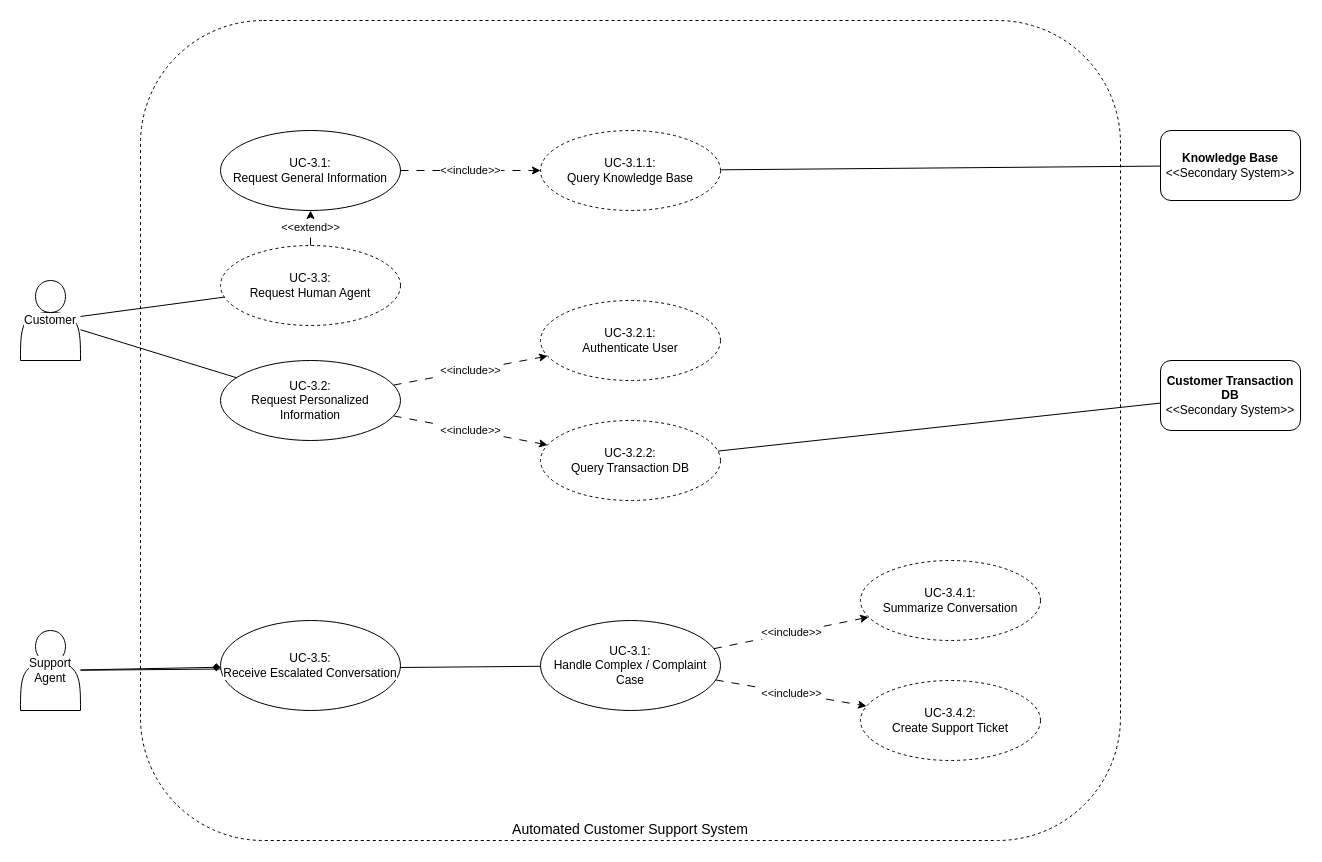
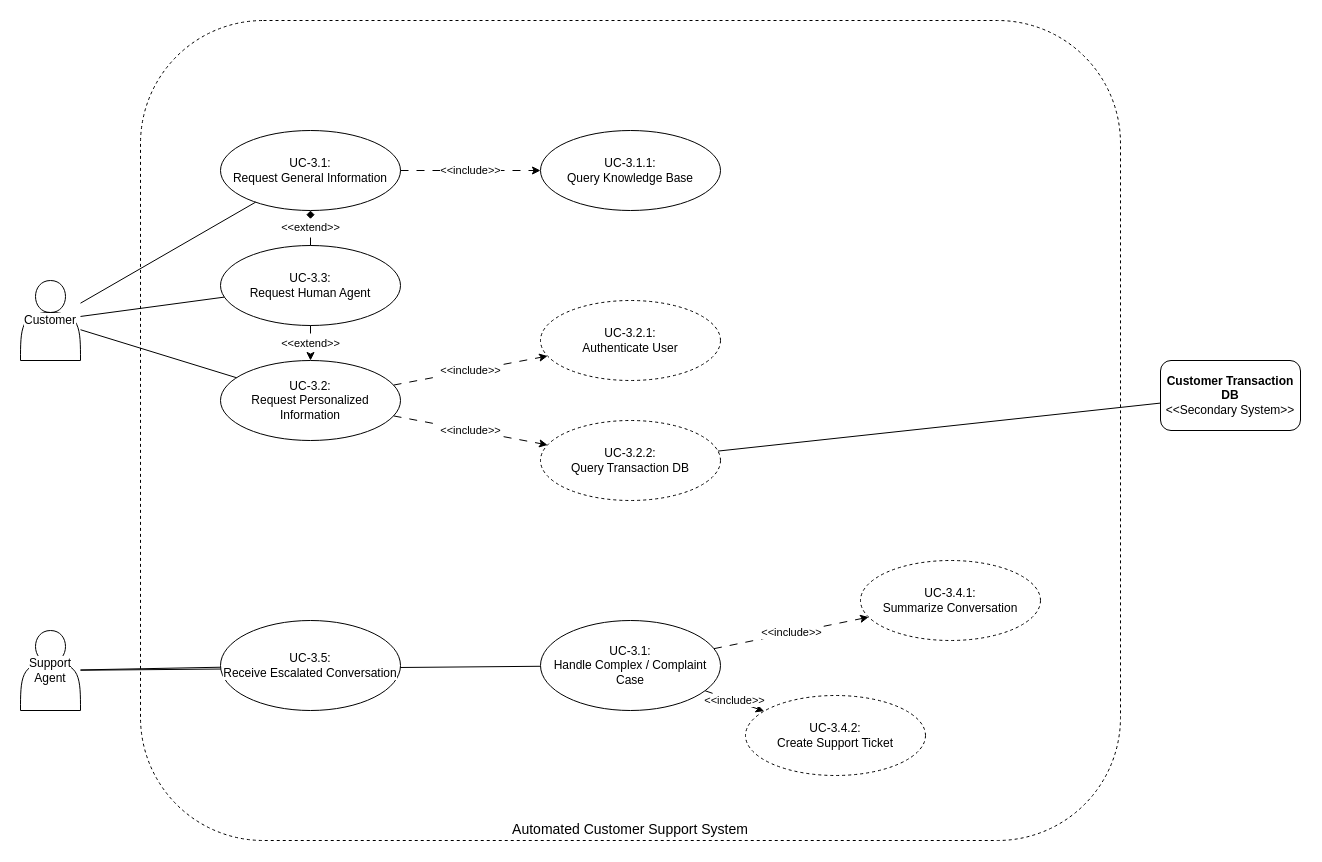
- <mxCell id="8" value="&lt;b&gt;Knowledge Base&lt;/b&gt;&lt;br&gt;&amp;lt;&amp;lt;Secondary System&amp;gt;&amp;gt;" style="rounded=1;whiteSpace=wrap;html=1;align=center;" vertex="1" parent="1"><mxGeometry x="1160" y="130" width="140" height="70" as="geometry" /></mxCell>
- <mxCell id="24" value="" style="endArrow=none;html=1;rounded=0;" edge="1" parent="1" source="14" target="8"><mxGeometry width="50" height="50" relative="1" as="geometry"><mxPoint x="720" y="170" as="sourcePoint" /><mxPoint x="1160" y="165" as="targetPoint" /></mxGeometry></mxCell>
- <mxCell id="14" value="UC-3.1.1:&lt;br&gt;Query Knowledge Base" style="ellipse;whiteSpace=wrap;html=1;align=center;dashed=1;" vertex="1" parent="1"><mxGeometry x="540" y="130" width="180" height="80" as="geometry" /></mxCell>
+ <mxCell id="14" value="UC-3.1.1:&lt;br&gt;Query Knowledge Base" style="ellipse;whiteSpace=wrap;html=1;align=center;dashed=0;" vertex="1" parent="1"><mxGeometry x="540" y="130" width="180" height="80" as="geometry" /></mxCell>
- <mxCell id="31" value="&amp;lt;&amp;lt;extend&amp;gt;&amp;gt;" style="endArrow=classic;html=1;rounded=0;dashed=1;dashPattern=8 8;" edge="1" parent="1" source="12" target="10"><mxGeometry width="50" height="50" relative="1" as="geometry"><mxPoint x="310" y="245" as="sourcePoint" /><mxPoint x="310" y="210" as="targetPoint" /></mxGeometry></mxCell>
+ <mxCell id="31" value="&amp;lt;&amp;lt;extend&amp;gt;&amp;gt;" style="endArrow=diamond;html=1;rounded=0;dashed=1;dashPattern=8 8;" edge="1" parent="1" source="12" target="10"><mxGeometry width="50" height="50" relative="1" as="geometry"><mxPoint x="310" y="245" as="sourcePoint" /><mxPoint x="310" y="210" as="targetPoint" /></mxGeometry></mxCell>
+ <mxCell id="20" value="" style="endArrow=none;html=1;rounded=0;" edge="1" parent="1" source="7" target="10"><mxGeometry width="50" height="50" relative="1" as="geometry"><mxPoint x="90" y="300" as="sourcePoint" /><mxPoint x="220" y="170" as="targetPoint" /></mxGeometry></mxCell>
- <mxCell id="12" value="UC-3.3:&lt;br&gt;Request Human Agent" style="ellipse;whiteSpace=wrap;html=1;align=center;dashed=1;" vertex="1" parent="1"><mxGeometry x="220" y="245" width="180" height="80" as="geometry" /></mxCell>
+ <mxCell id="12" value="UC-3.3:&lt;br&gt;Request Human Agent" style="ellipse;whiteSpace=wrap;html=1;align=center;" vertex="1" parent="1"><mxGeometry x="220" y="245" width="180" height="80" as="geometry" /></mxCell>
+ <mxCell id="32" value="&amp;lt;&amp;lt;extend&amp;gt;&amp;gt;" style="endArrow=classic;html=1;rounded=0;dashed=1;dashPattern=8 8;" edge="1" parent="1" source="12" target="11"><mxGeometry width="50" height="50" relative="1" as="geometry"><mxPoint x="310" y="325" as="sourcePoint" /><mxPoint x="310" y="360" as="targetPoint" /></mxGeometry></mxCell>
- <mxCell id="23" value="" style="endArrow=diamond;html=1;rounded=0;" edge="1" parent="1" source="6" target="16"><mxGeometry width="50" height="50" relative="1" as="geometry"><mxPoint x="90" y="665" as="sourcePoint" /><mxPoint x="220" y="665" as="targetPoint" /></mxGeometry></mxCell>
+ <mxCell id="23" value="" style="endArrow=none;html=1;rounded=0;" edge="1" parent="1" source="6" target="16"><mxGeometry width="50" height="50" relative="1" as="geometry"><mxPoint x="90" y="665" as="sourcePoint" /><mxPoint x="220" y="665" as="targetPoint" /></mxGeometry></mxCell>
- <mxCell id="19" value="UC-3.4.2:&lt;br&gt;Create Support Ticket" style="ellipse;whiteSpace=wrap;html=1;align=center;dashed=1;" vertex="1" parent="1"><mxGeometry x="860" y="680" width="180" height="80" as="geometry" /></mxCell>
+ <mxCell id="19" value="UC-3.4.2:&lt;br&gt;Create Support Ticket" style="ellipse;whiteSpace=wrap;html=1;align=center;dashed=1;" vertex="1" parent="1"><mxGeometry x="745" y="695" width="180" height="80" as="geometry" /></mxCell>
